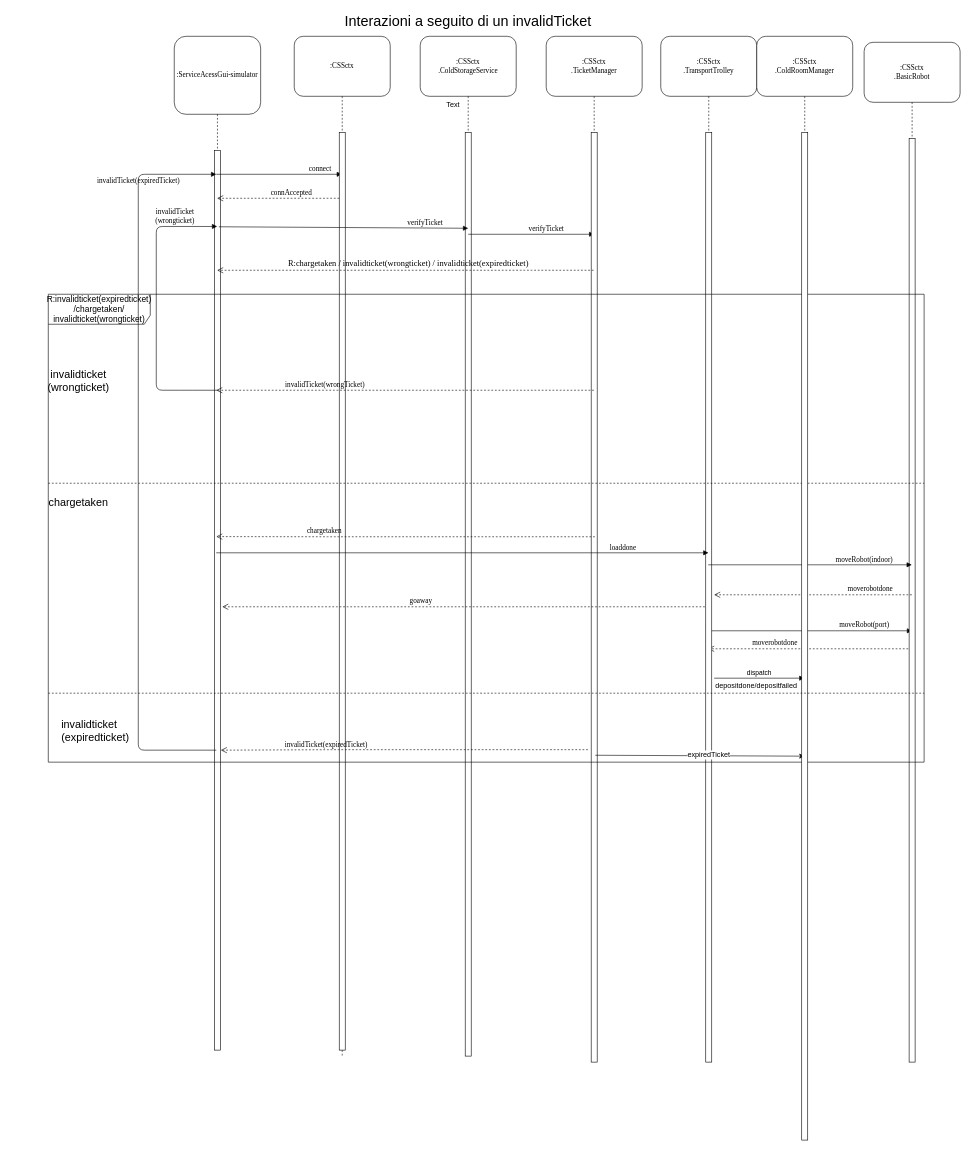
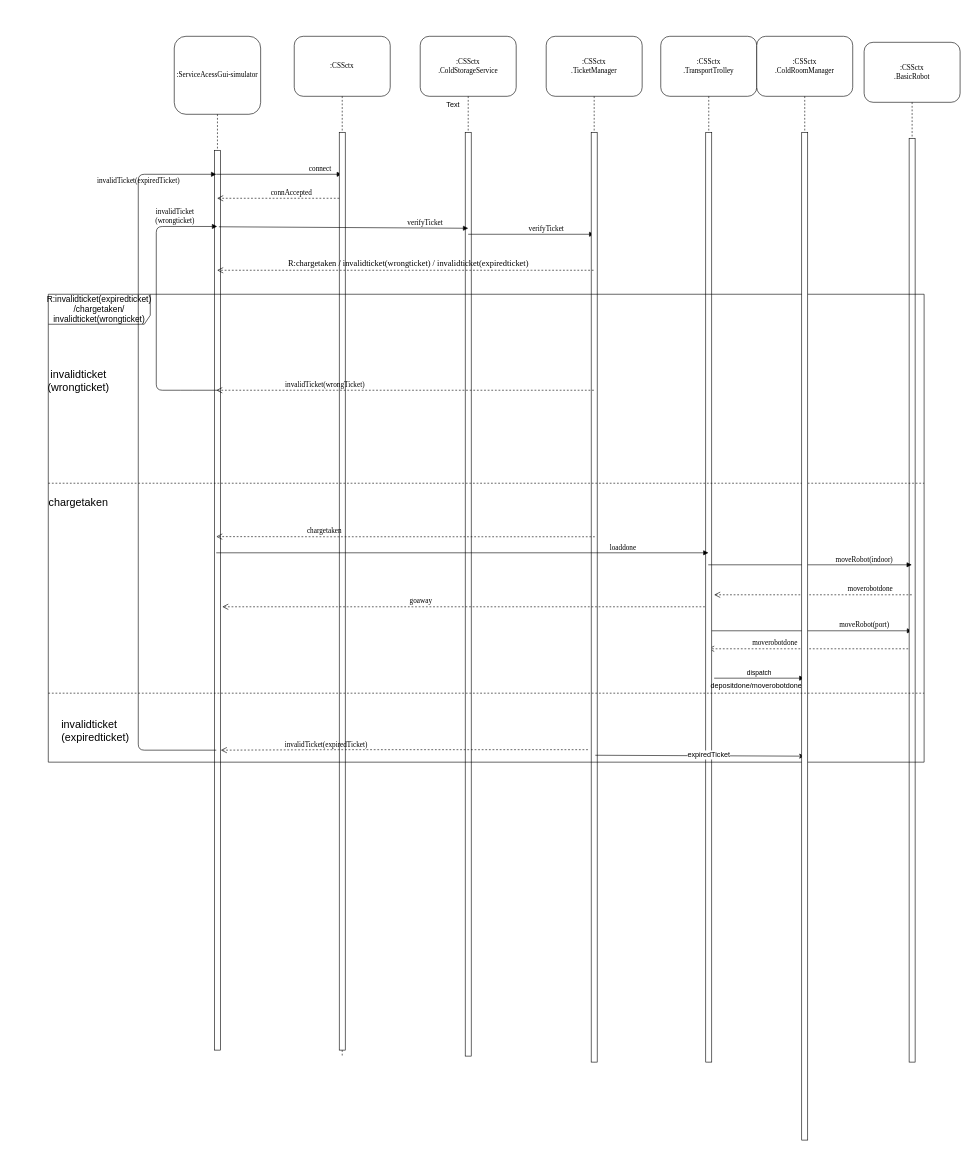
- <mxCell id="23" value="&lt;span style=&quot;font-size: 24px;&quot;&gt;Interazioni a seguito di un invalidTicket&lt;/span&gt;" style="text;html=1;strokeColor=none;fillColor=none;align=center;verticalAlign=middle;whiteSpace=wrap;rounded=0;" parent="1" vertex="1"><mxGeometry y="20" width="1520" height="30" as="geometry" x="20" /></mxCell>
- <mxCell id="42" value="depositdone/depositfailed" style="text;html=1;align=center;verticalAlign=middle;resizable=0;points=[];autosize=1;strokeColor=none;fillColor=none;" vertex="1" parent="1"><mxGeometry x="1180" y="1128" width="160" height="30" as="geometry" /></mxCell>
+ <mxCell id="42" value="depositdone/moverobotdone" style="text;html=1;align=center;verticalAlign=middle;resizable=0;points=[];autosize=1;strokeColor=none;fillColor=none;" vertex="1" parent="1"><mxGeometry x="1180" y="1128" width="160" height="30" as="geometry" /></mxCell>
